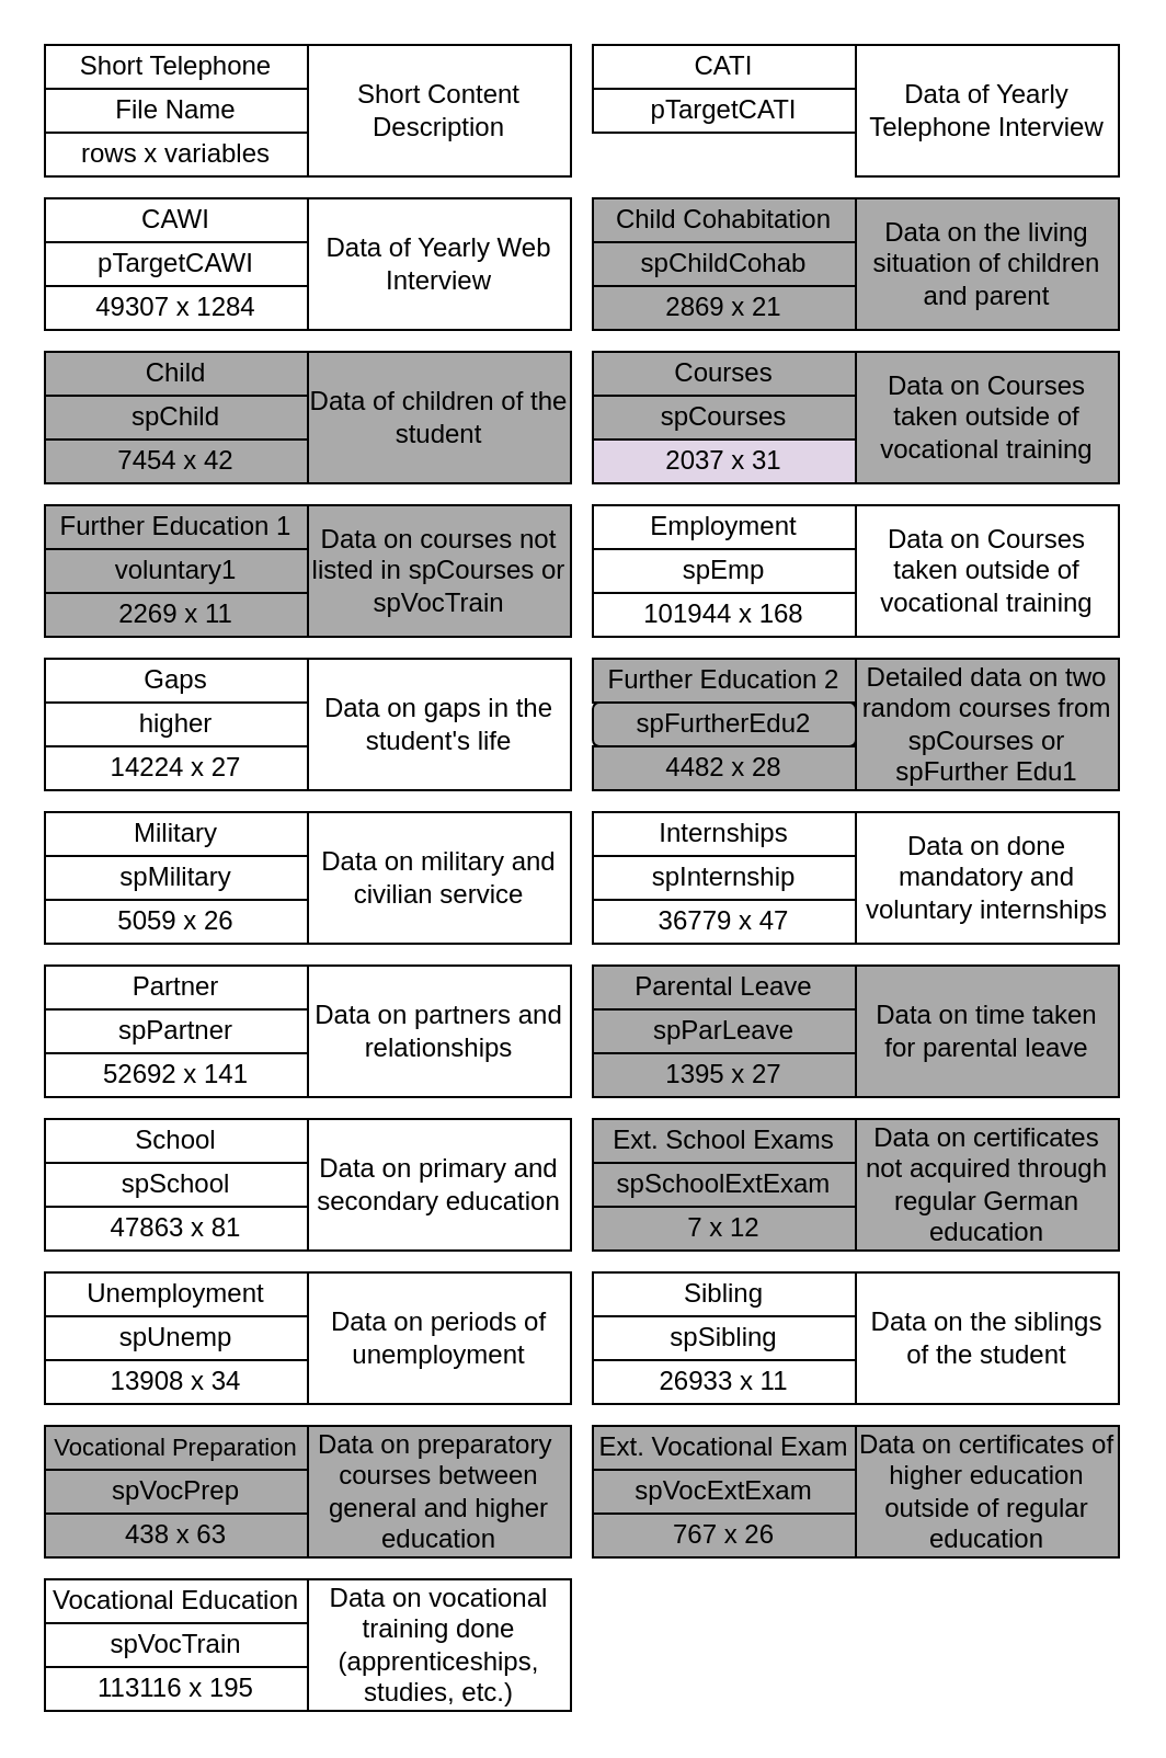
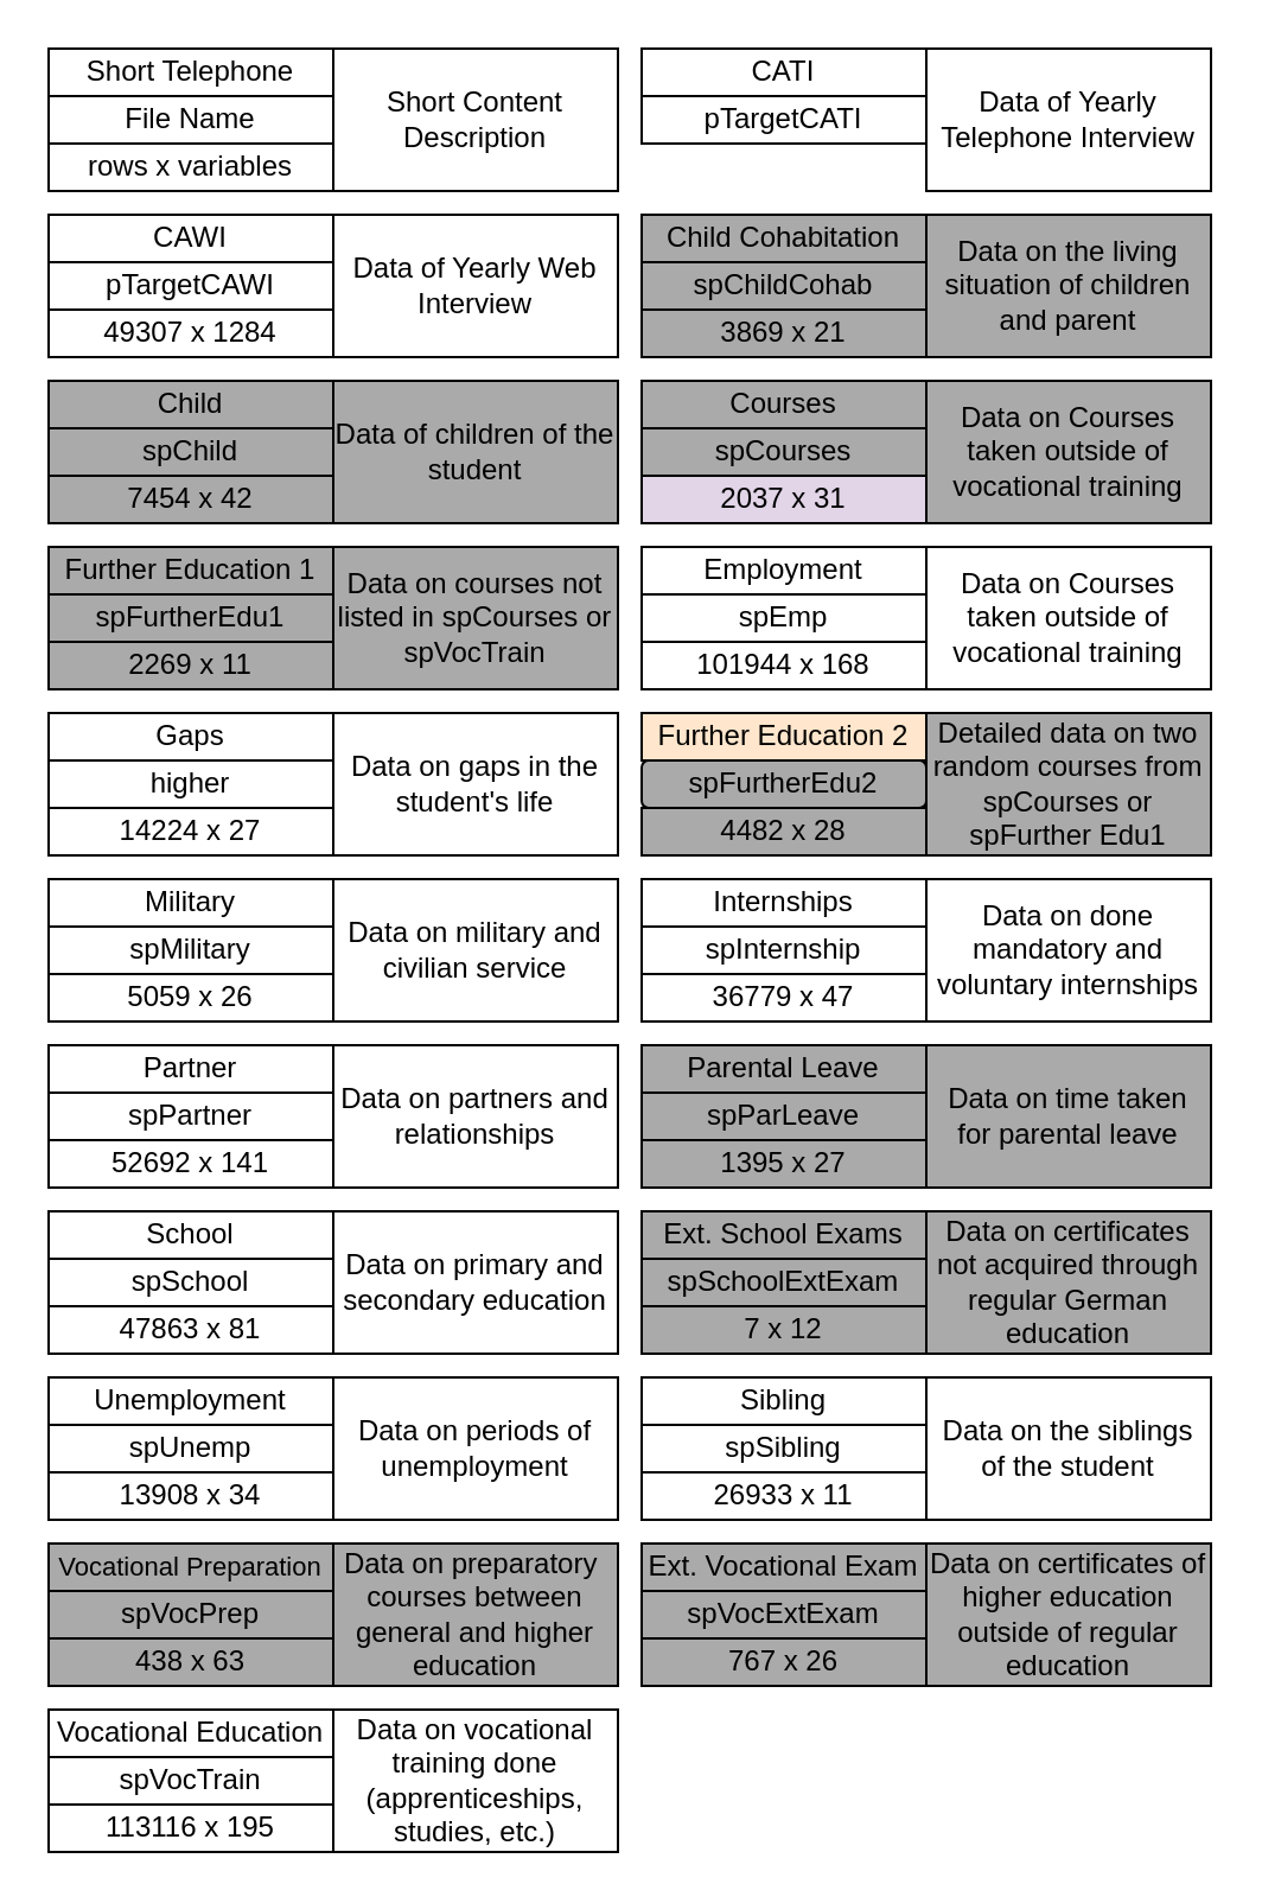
- <mxCell id="28" value="&lt;div&gt;2869 x 21&lt;/div&gt;" style="rounded=0;whiteSpace=wrap;html=1;fillColor=#AAAAAA;" parent="26" vertex="1"><mxGeometry y="40" width="120" height="20" as="geometry" /></mxCell>
+ <mxCell id="28" value="&lt;div&gt;3869 x 21&lt;/div&gt;" style="rounded=0;whiteSpace=wrap;html=1;fillColor=#AAAAAA;" parent="26" vertex="1"><mxGeometry y="40" width="120" height="20" as="geometry" /></mxCell>
- <mxCell id="46" value="voluntary1" style="rounded=0;whiteSpace=wrap;html=1;fillColor=#AAAAAA;" parent="39" vertex="1"><mxGeometry y="20" width="120" height="20" as="geometry" /></mxCell>
+ <mxCell id="46" value="spFurtherEdu1" style="rounded=0;whiteSpace=wrap;html=1;fillColor=#AAAAAA;" parent="39" vertex="1"><mxGeometry y="20" width="120" height="20" as="geometry" /></mxCell>
- <mxCell id="51" value="Further Education 2" style="rounded=0;whiteSpace=wrap;html=1;fillColor=#AAAAAA;" parent="50" vertex="1"><mxGeometry width="120" height="20" as="geometry" /></mxCell>
+ <mxCell id="51" value="Further Education 2" style="rounded=0;whiteSpace=wrap;html=1;fillColor=#ffe6cc;" parent="50" vertex="1"><mxGeometry width="120" height="20" as="geometry" /></mxCell>
